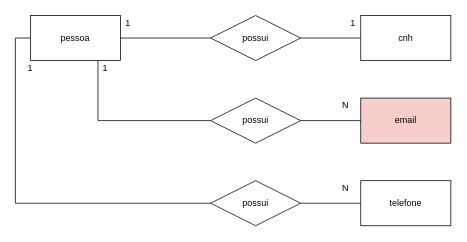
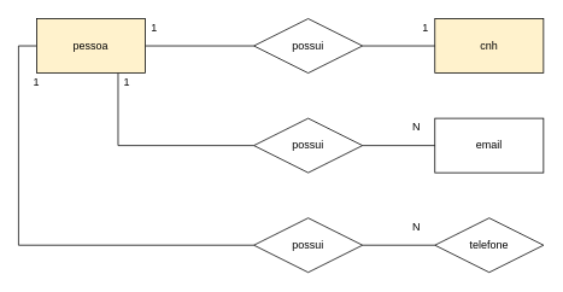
- <mxCell id="5" value="pessoa" style="rounded=0;whiteSpace=wrap;html=1;" vertex="1" parent="1"><mxGeometry x="40" y="20" width="120" height="60" as="geometry" /></mxCell>
+ <mxCell id="5" value="pessoa" style="rounded=0;whiteSpace=wrap;html=1;fillColor=#fff2cc;" vertex="1" parent="1"><mxGeometry x="40" y="20" width="120" height="60" as="geometry" /></mxCell>
- <mxCell id="6" value="cnh" style="rounded=0;whiteSpace=wrap;html=1;" vertex="1" parent="1"><mxGeometry x="480" y="20" width="120" height="60" as="geometry" /></mxCell>
+ <mxCell id="6" value="cnh" style="rounded=0;whiteSpace=wrap;html=1;fillColor=#fff2cc;" vertex="1" parent="1"><mxGeometry x="480" y="20" width="120" height="60" as="geometry" /></mxCell>
- <mxCell id="7" value="email" style="rounded=0;whiteSpace=wrap;html=1;fillColor=#f8cecc;" vertex="1" parent="1"><mxGeometry x="480" y="130" width="120" height="60" as="geometry" /></mxCell>
+ <mxCell id="7" value="email" style="rounded=0;whiteSpace=wrap;html=1;" vertex="1" parent="1"><mxGeometry x="480" y="130" width="120" height="60" as="geometry" /></mxCell>
- <mxCell id="8" value="telefone" style="rounded=0;whiteSpace=wrap;html=1;" vertex="1" parent="1"><mxGeometry x="480" y="240" width="120" height="60" as="geometry" /></mxCell>
+ <mxCell id="8" value="telefone" style="rhombus;whiteSpace=wrap;html=1;" vertex="1" parent="1"><mxGeometry x="480" y="240" width="120" height="60" as="geometry" /></mxCell>
